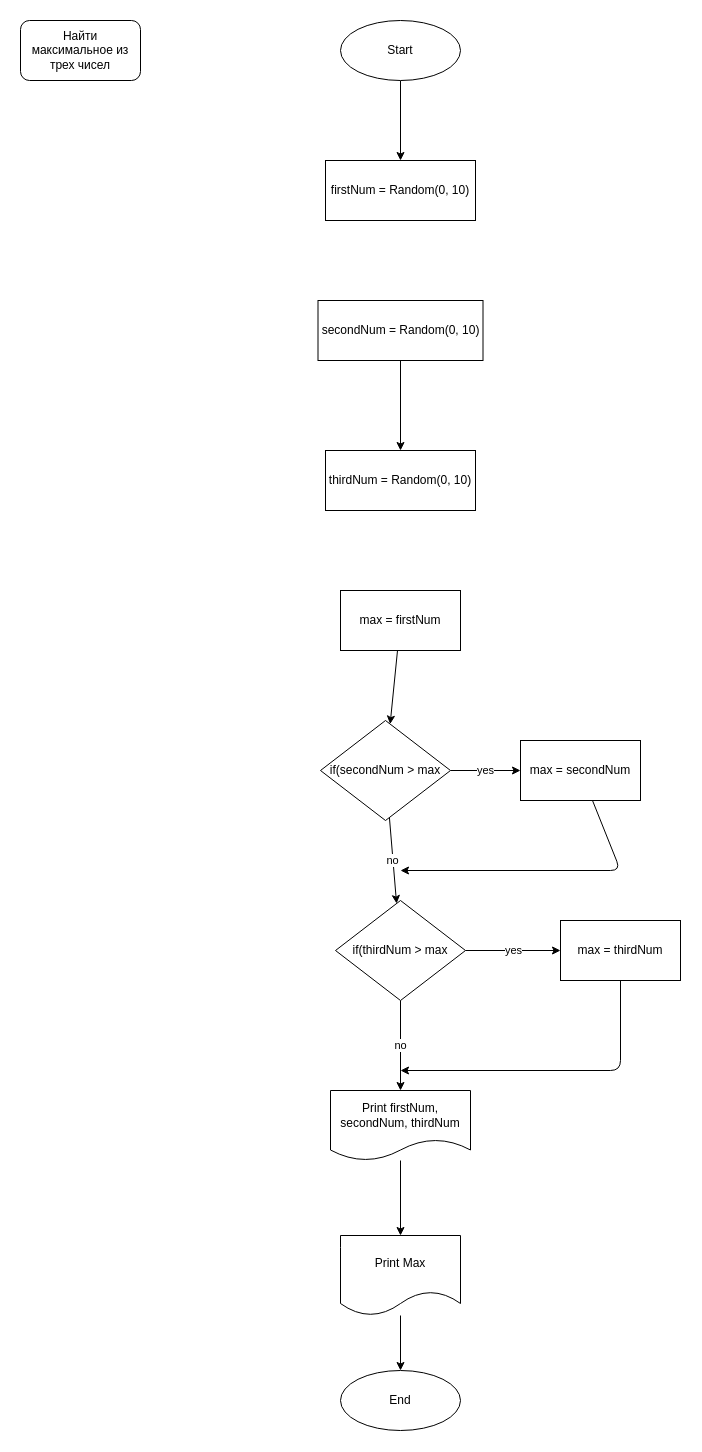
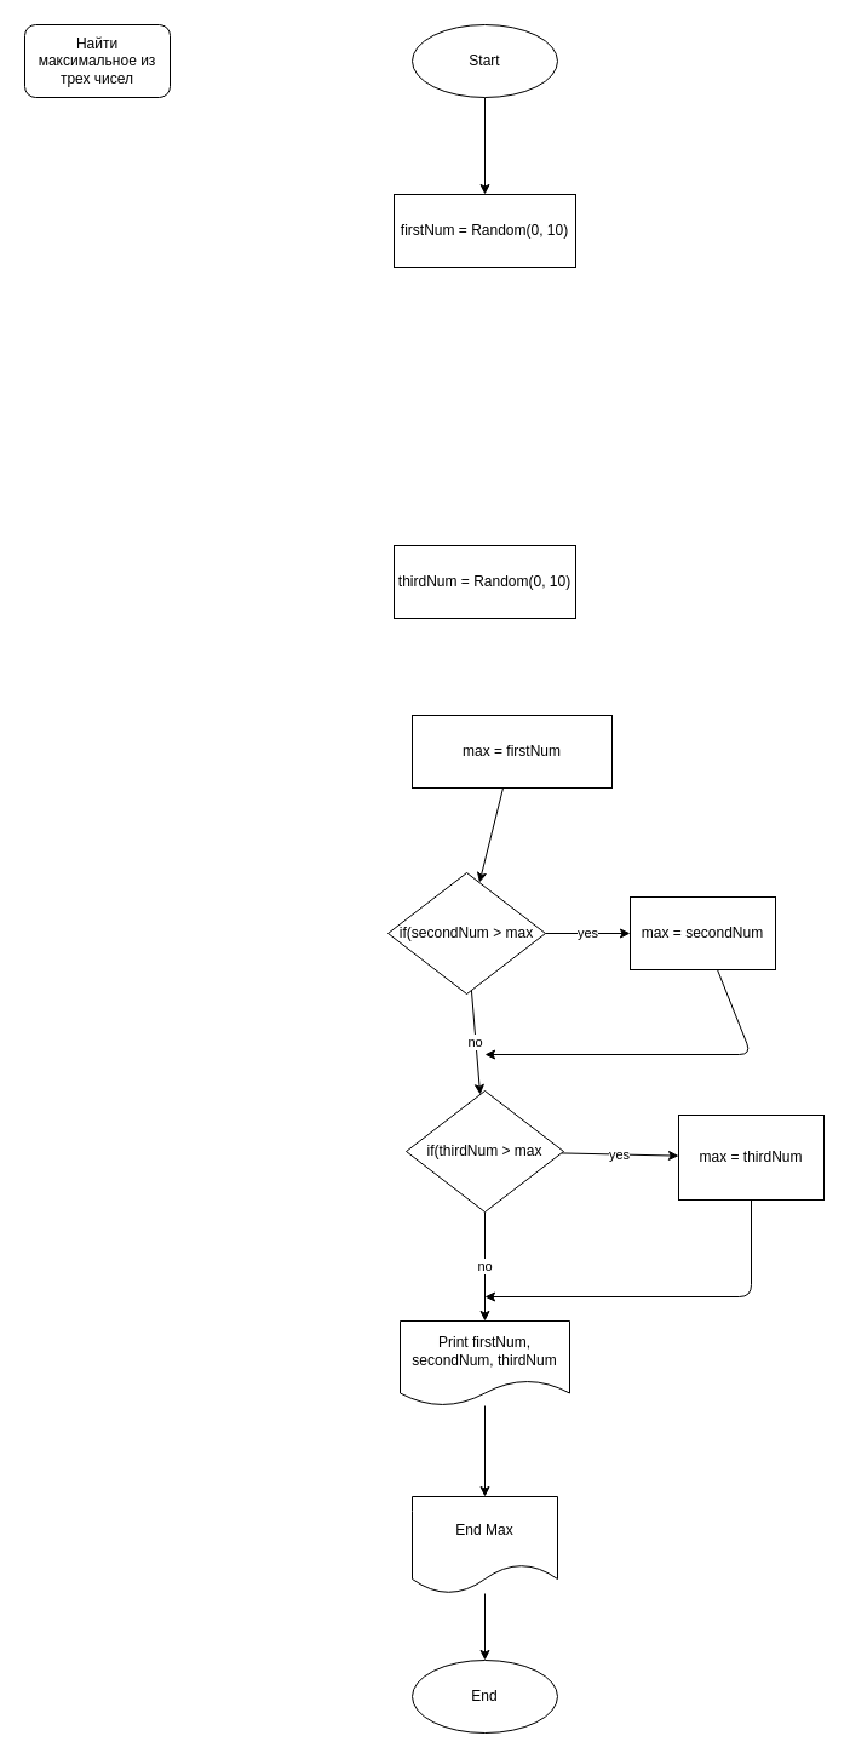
- <mxCell id="7" value="secondNum = Random(0, 10)" style="whiteSpace=wrap;html=1;" vertex="1" parent="1"><mxGeometry x="317.5" y="300" width="165" height="60" as="geometry" /></mxCell>
- <mxCell id="6" value="" style="edgeStyle=none;html=1;" edge="1" parent="1" source="7" target="8"><mxGeometry relative="1" as="geometry" /></mxCell>
- <mxCell id="10" value="max = firstNum" style="whiteSpace=wrap;html=1;" vertex="1" parent="1"><mxGeometry x="340" y="590" width="120" height="60" as="geometry" /></mxCell>
+ <mxCell id="10" value="max = firstNum" style="whiteSpace=wrap;html=1;" vertex="1" parent="1"><mxGeometry x="340" y="590" width="165" height="60" as="geometry" /></mxCell>
- <mxCell id="20" value="max = thirdNum" style="whiteSpace=wrap;html=1;" vertex="1" parent="1"><mxGeometry x="560" y="920" width="120" height="60" as="geometry" /></mxCell>
+ <mxCell id="20" value="max = thirdNum" style="whiteSpace=wrap;html=1;" vertex="1" parent="1"><mxGeometry x="560" y="920" width="120" height="70" as="geometry" /></mxCell>
- <mxCell id="24" value="Print Max" style="shape=document;whiteSpace=wrap;html=1;boundedLbl=1;" vertex="1" parent="1"><mxGeometry x="340" y="1235" width="120" height="80" as="geometry" /></mxCell>
+ <mxCell id="24" value="End Max" style="shape=document;whiteSpace=wrap;html=1;boundedLbl=1;" vertex="1" parent="1"><mxGeometry x="340" y="1235" width="120" height="80" as="geometry" /></mxCell>
